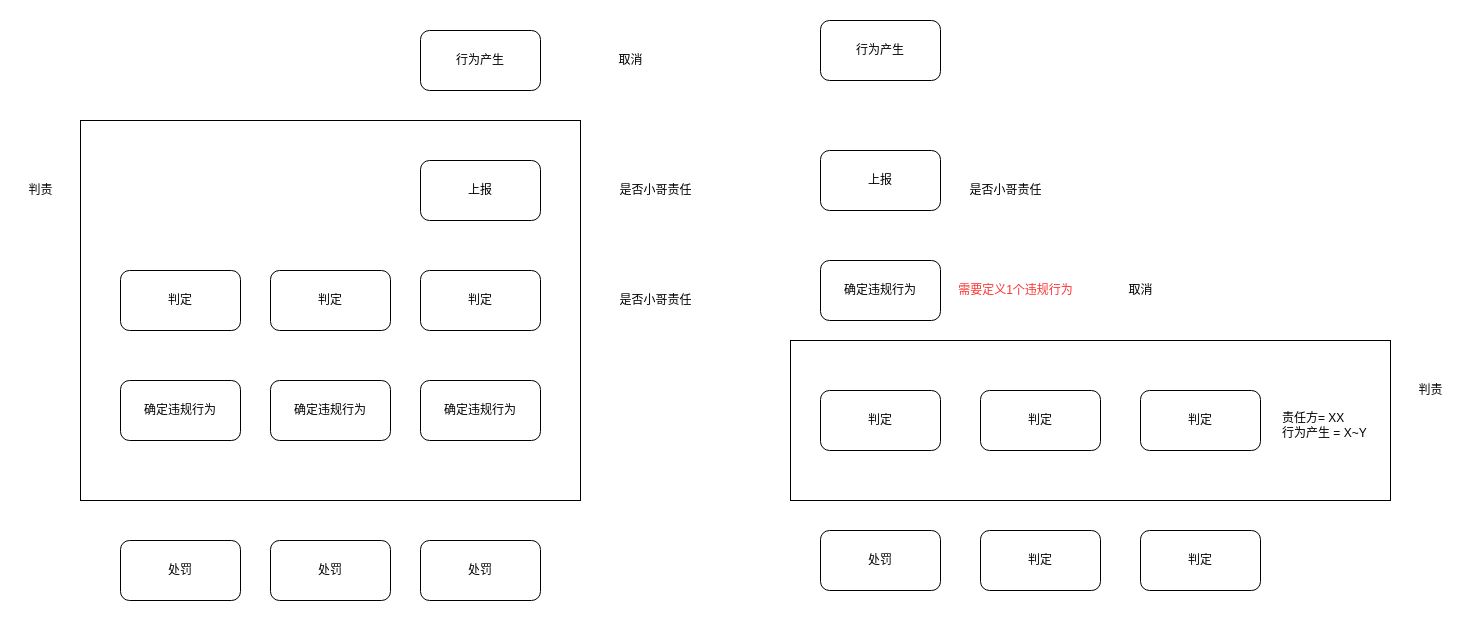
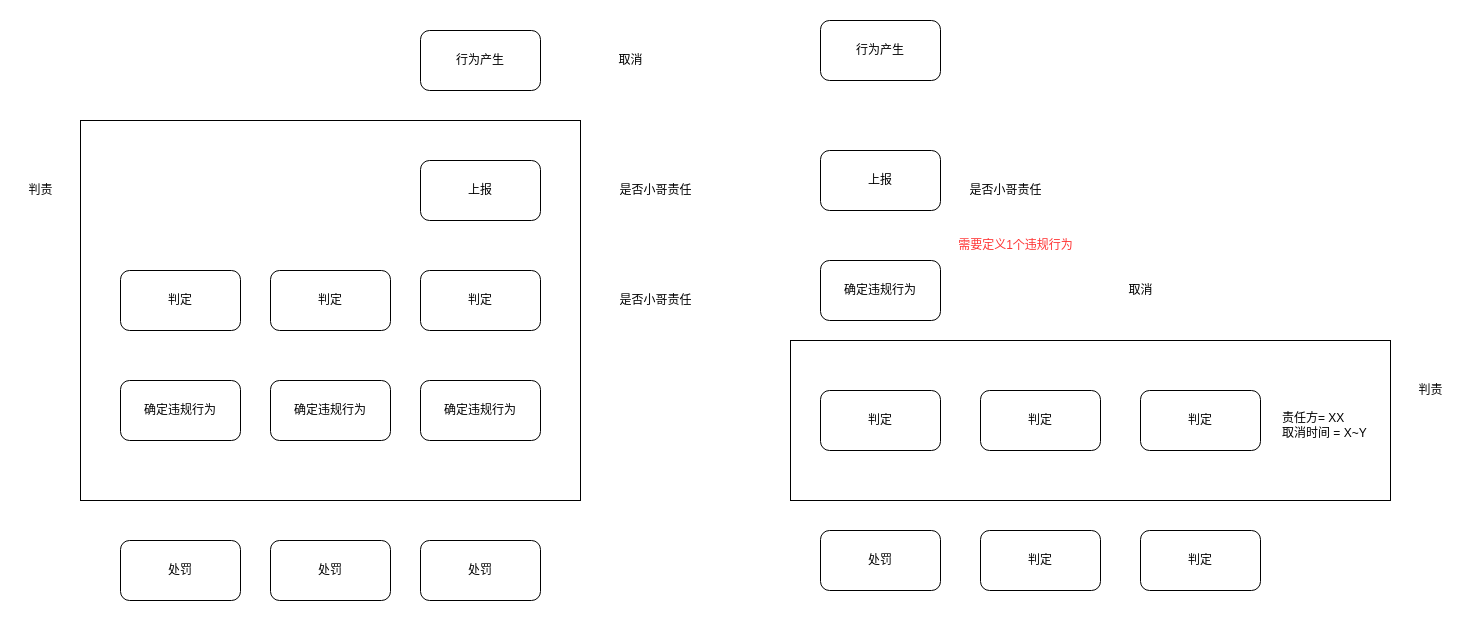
- <mxCell id="24" value="需要定义1个违规行为" style="text;html=1;align=center;verticalAlign=middle;resizable=0;points=[];autosize=1;strokeColor=none;fillColor=none;fontColor=#FF3333;" parent="1" vertex="1"><mxGeometry x="950" y="280" width="130" height="20" as="geometry" /></mxCell>
+ <mxCell id="24" value="需要定义1个违规行为" style="text;html=1;align=center;verticalAlign=middle;resizable=0;points=[];autosize=1;strokeColor=none;fillColor=none;fontColor=#FF3333;" parent="1" vertex="1"><mxGeometry x="950" y="235" width="130" height="20" as="geometry" /></mxCell>
- <mxCell id="30" value="责任方= XX&lt;br&gt;行为产生 = X~Y" style="text;html=1;align=left;verticalAlign=middle;resizable=0;points=[];autosize=1;strokeColor=none;fillColor=none;" parent="1" vertex="1"><mxGeometry x="1280" y="410" width="100" height="30" as="geometry" /></mxCell>
+ <mxCell id="30" value="责任方= XX&lt;br&gt;取消时间 = X~Y" style="text;html=1;align=left;verticalAlign=middle;resizable=0;points=[];autosize=1;strokeColor=none;fillColor=none;" parent="1" vertex="1"><mxGeometry x="1280" y="410" width="100" height="30" as="geometry" /></mxCell>
